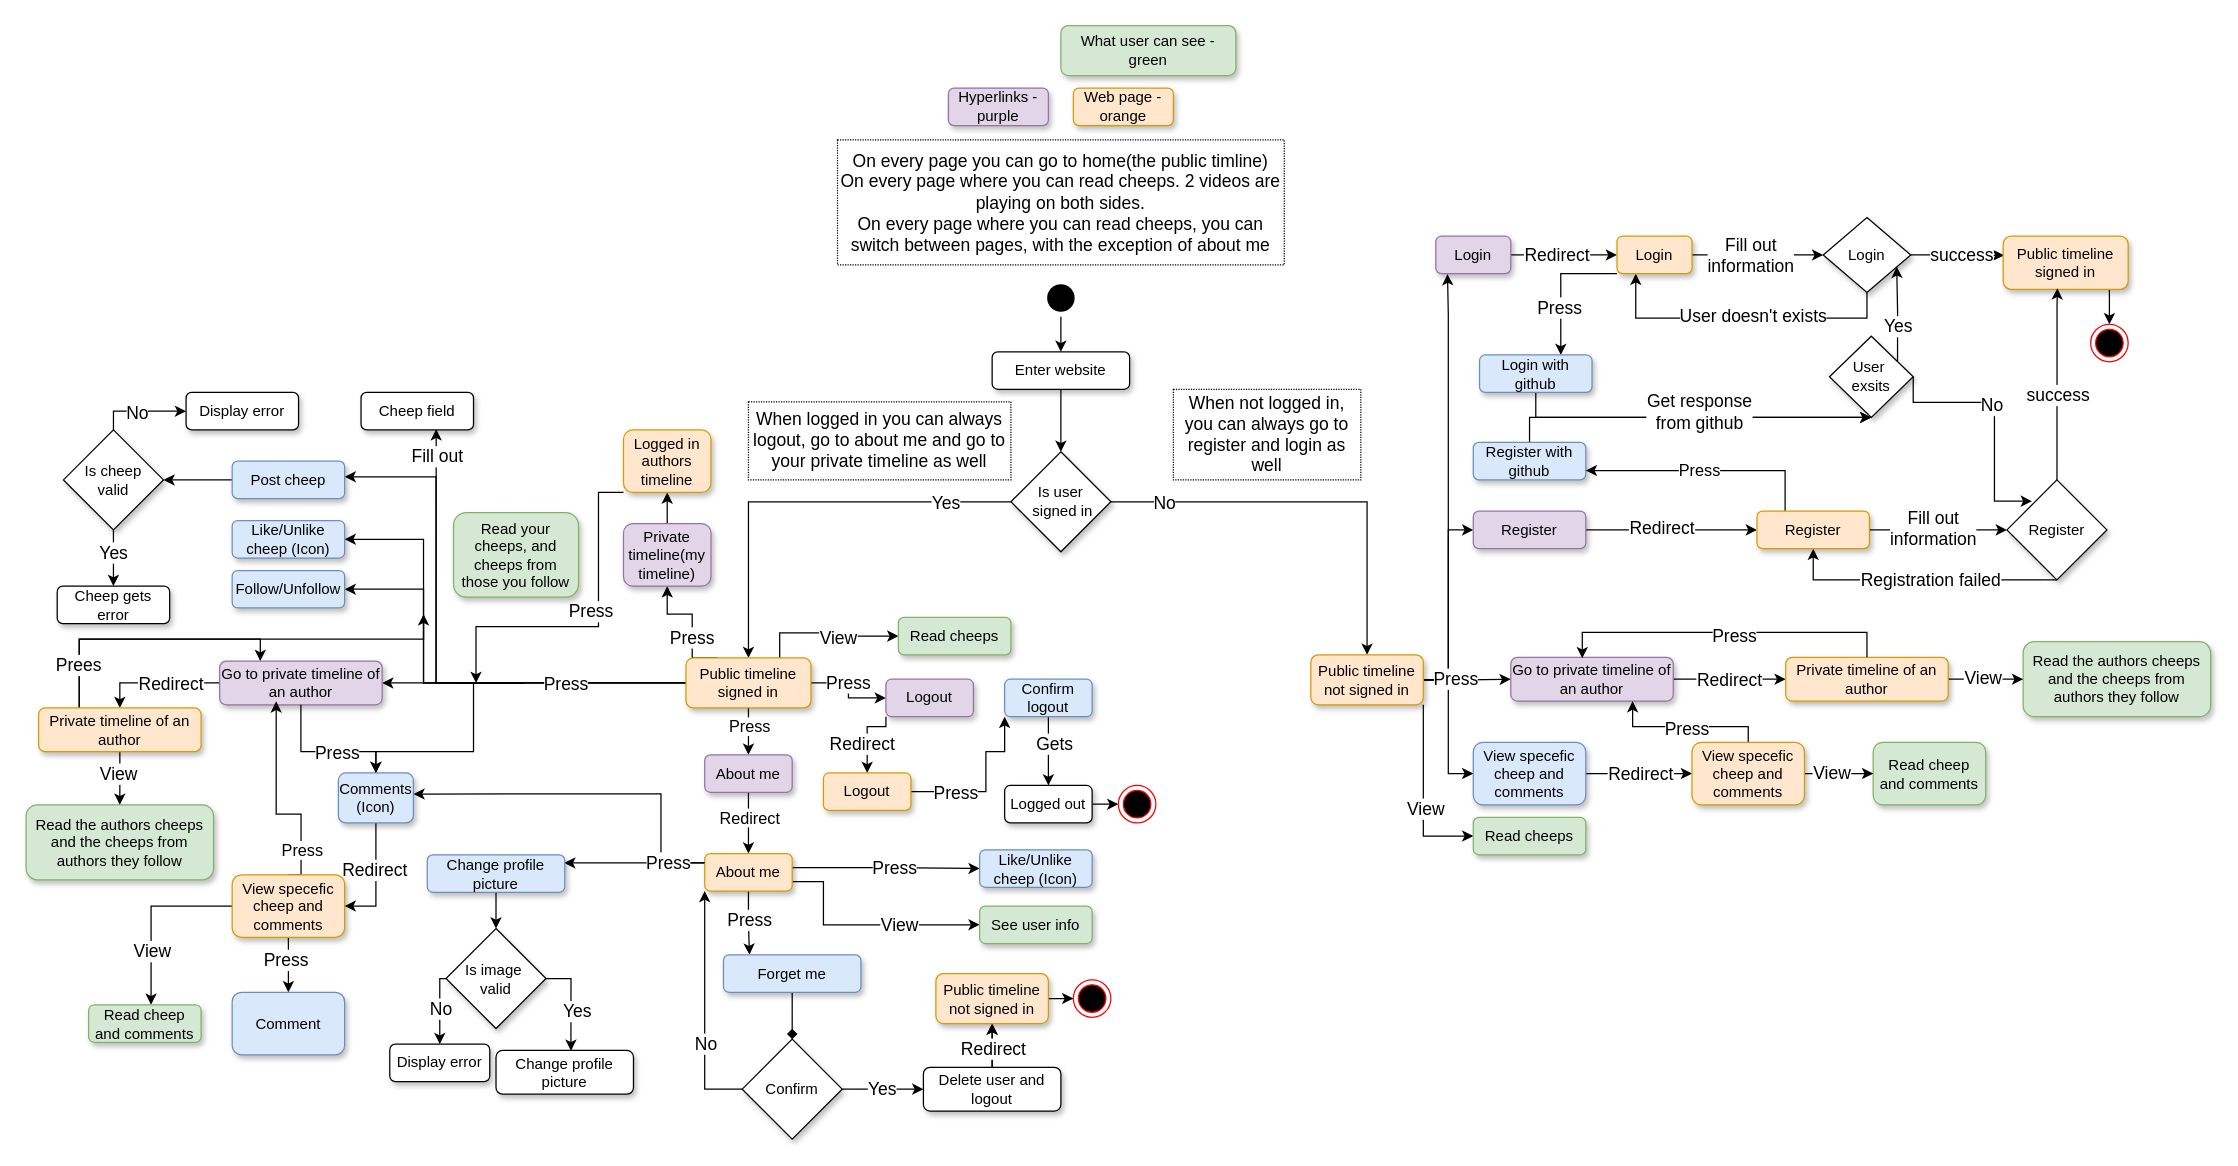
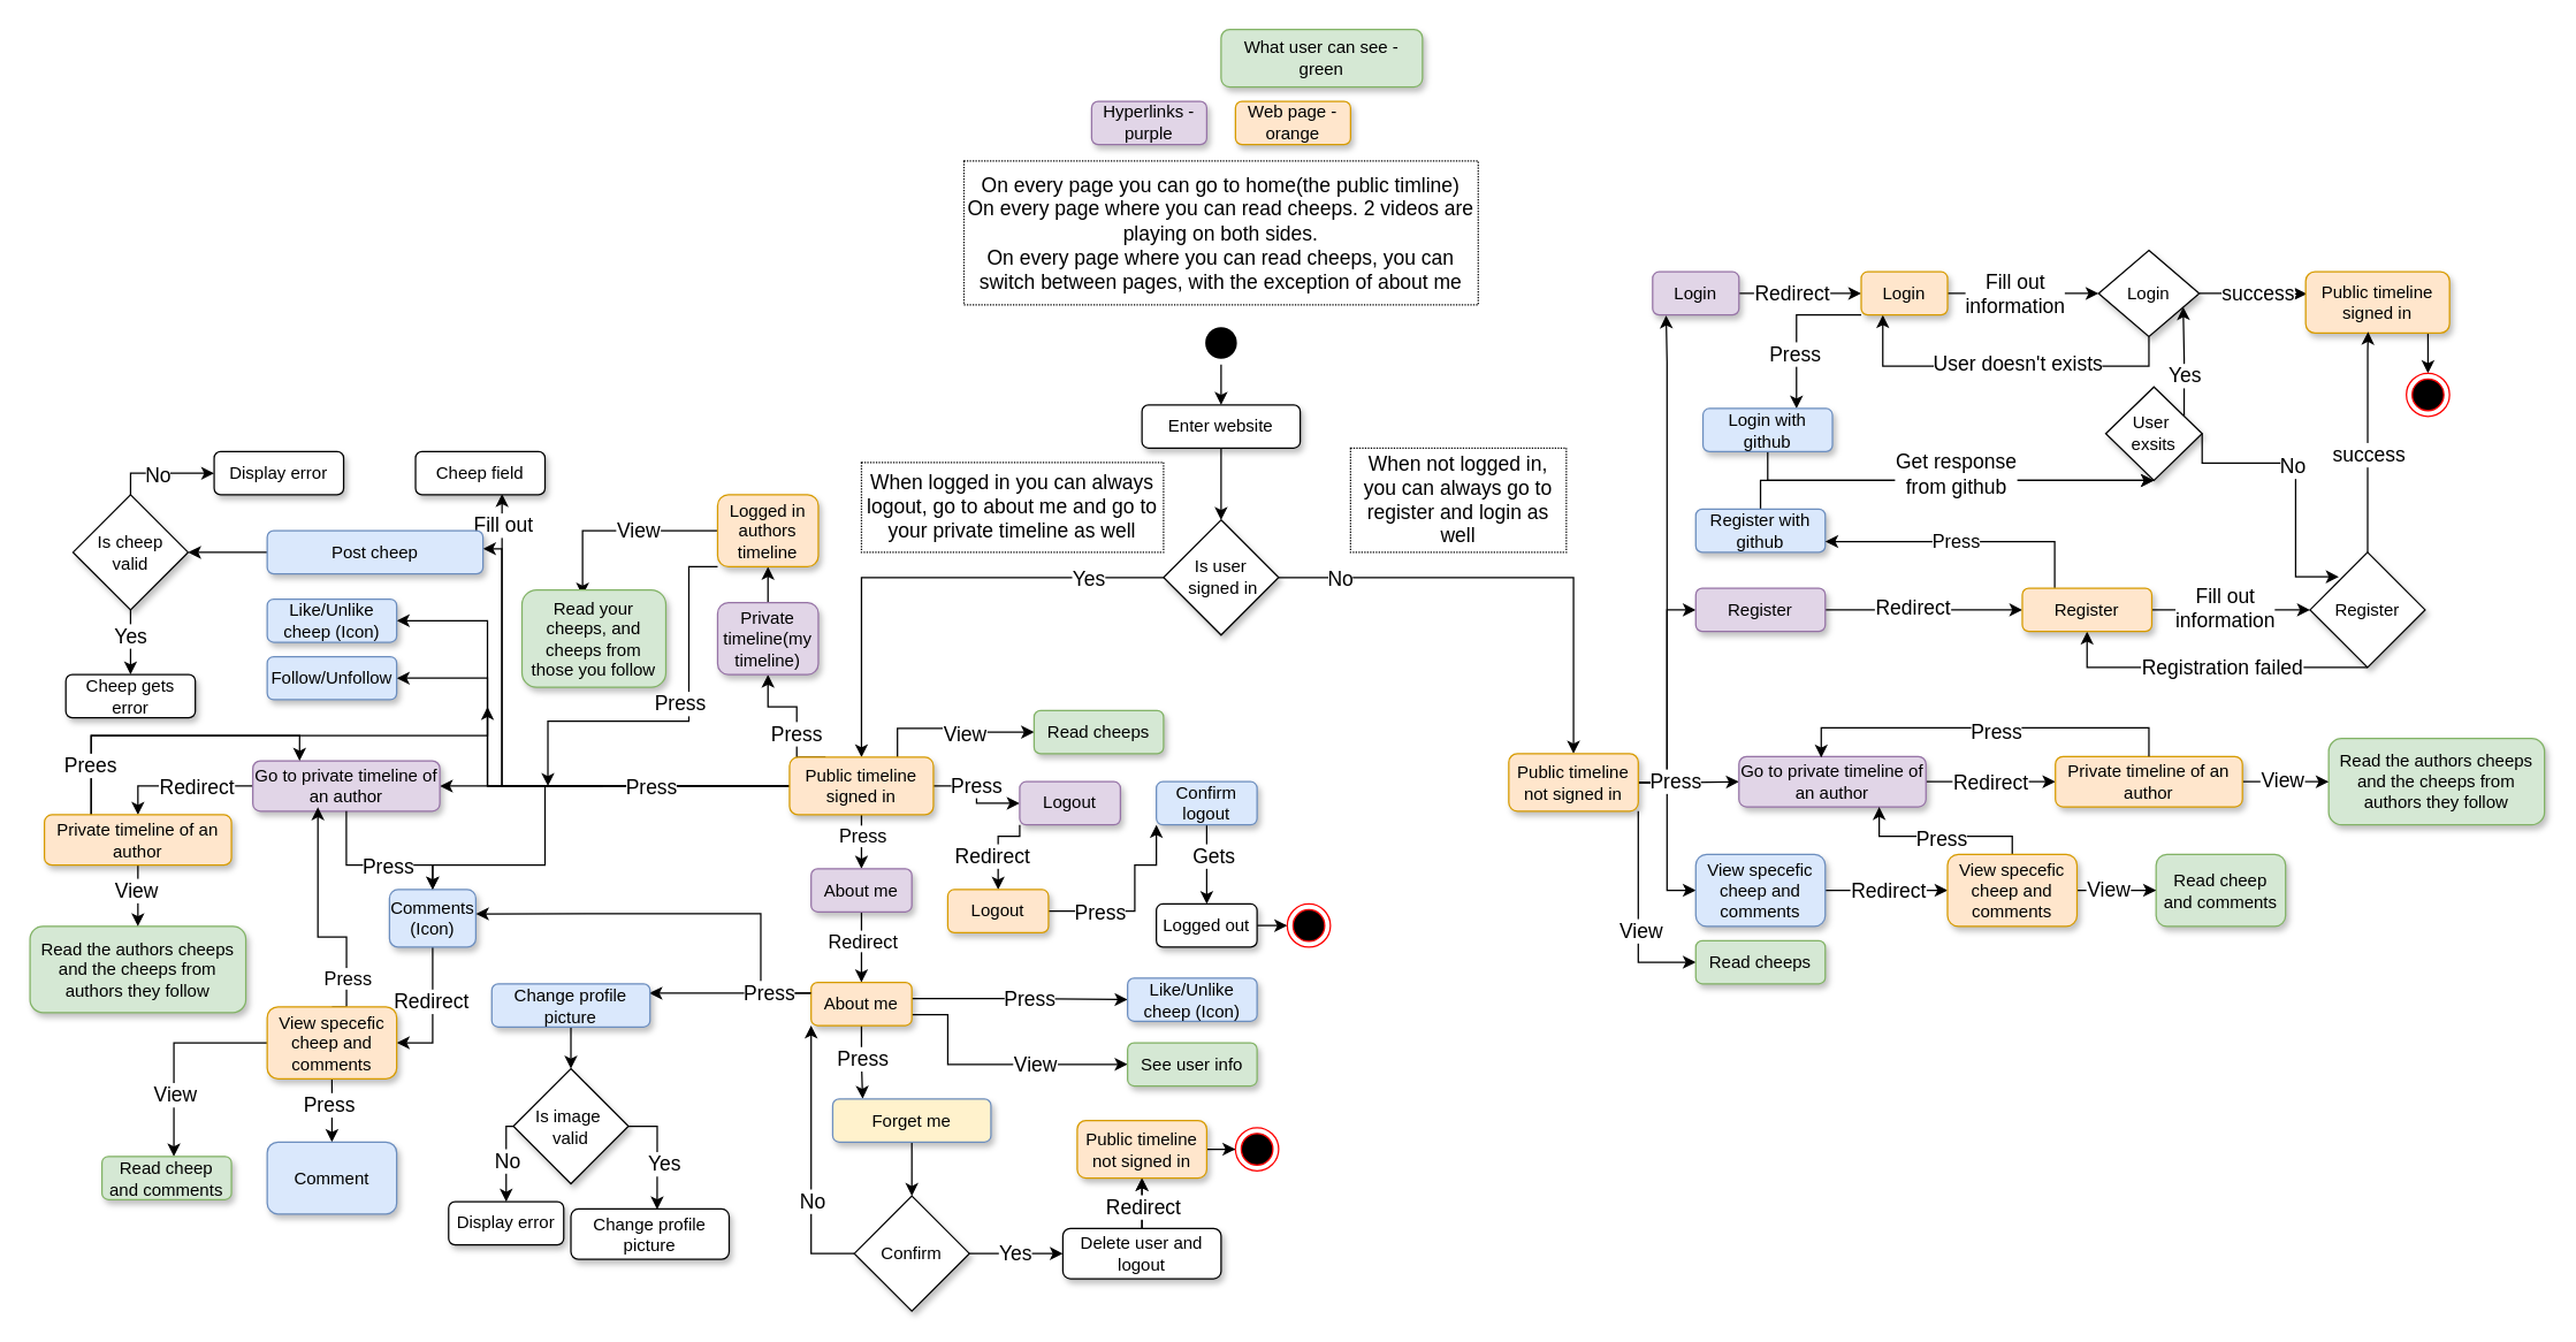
+ <mxCell id="113" value="" style="edgeStyle=orthogonalEdgeStyle;rounded=0;orthogonalLoop=1;jettySize=auto;html=1;entryX=0.421;entryY=0.058;entryDx=0;entryDy=0;exitX=0;exitY=0.5;exitDx=0;exitDy=0;entryPerimeter=0;" parent="1" source="173" target="118" edge="1"><mxGeometry relative="1" as="geometry"><mxPoint x="568" y="291" as="sourcePoint" /><mxPoint x="478" y="301" as="targetPoint" /></mxGeometry></mxCell>
+ <mxCell id="114" value="&lt;font style=&quot;font-size: 14px;&quot;&gt;View&lt;/font&gt;" style="edgeLabel;html=1;align=center;verticalAlign=middle;resizable=0;points=[];" parent="113" vertex="1" connectable="0"><mxGeometry x="-0.013" relative="1" as="geometry"><mxPoint x="13" as="offset" /></mxGeometry></mxCell>
- <mxCell id="88" value="Post cheep" style="rounded=1;whiteSpace=wrap;html=1;fillColor=#dae8fc;strokeColor=#6c8ebf;shadow=1;" parent="1" vertex="1"><mxGeometry x="184.88" y="368.5" width="90" height="30" as="geometry" /></mxCell>
+ <mxCell id="88" value="Post cheep" style="rounded=1;whiteSpace=wrap;html=1;fillColor=#dae8fc;strokeColor=#6c8ebf;shadow=1;" parent="1" vertex="1"><mxGeometry x="184.88" y="368.5" width="150" height="30" as="geometry" /></mxCell>
- <mxCell id="123" value="Forget me" style="rounded=1;whiteSpace=wrap;html=1;fillColor=#dae8fc;strokeColor=#6c8ebf;shadow=1;" parent="1" vertex="1"><mxGeometry x="578" y="763.5" width="110" height="30" as="geometry" /></mxCell>
+ <mxCell id="123" value="Forget me" style="rounded=1;whiteSpace=wrap;html=1;fillColor=#fff2cc;strokeColor=#6c8ebf;shadow=1;" parent="1" vertex="1"><mxGeometry x="578" y="763.5" width="110" height="30" as="geometry" /></mxCell>
- <mxCell id="122" value="" style="edgeStyle=orthogonalEdgeStyle;rounded=0;orthogonalLoop=1;jettySize=auto;html=1;endArrow=diamond;" parent="1" source="123" target="152" edge="1"><mxGeometry relative="1" as="geometry" /></mxCell>
+ <mxCell id="122" value="" style="edgeStyle=orthogonalEdgeStyle;rounded=0;orthogonalLoop=1;jettySize=auto;html=1;" parent="1" source="123" target="152" edge="1"><mxGeometry relative="1" as="geometry" /></mxCell>
